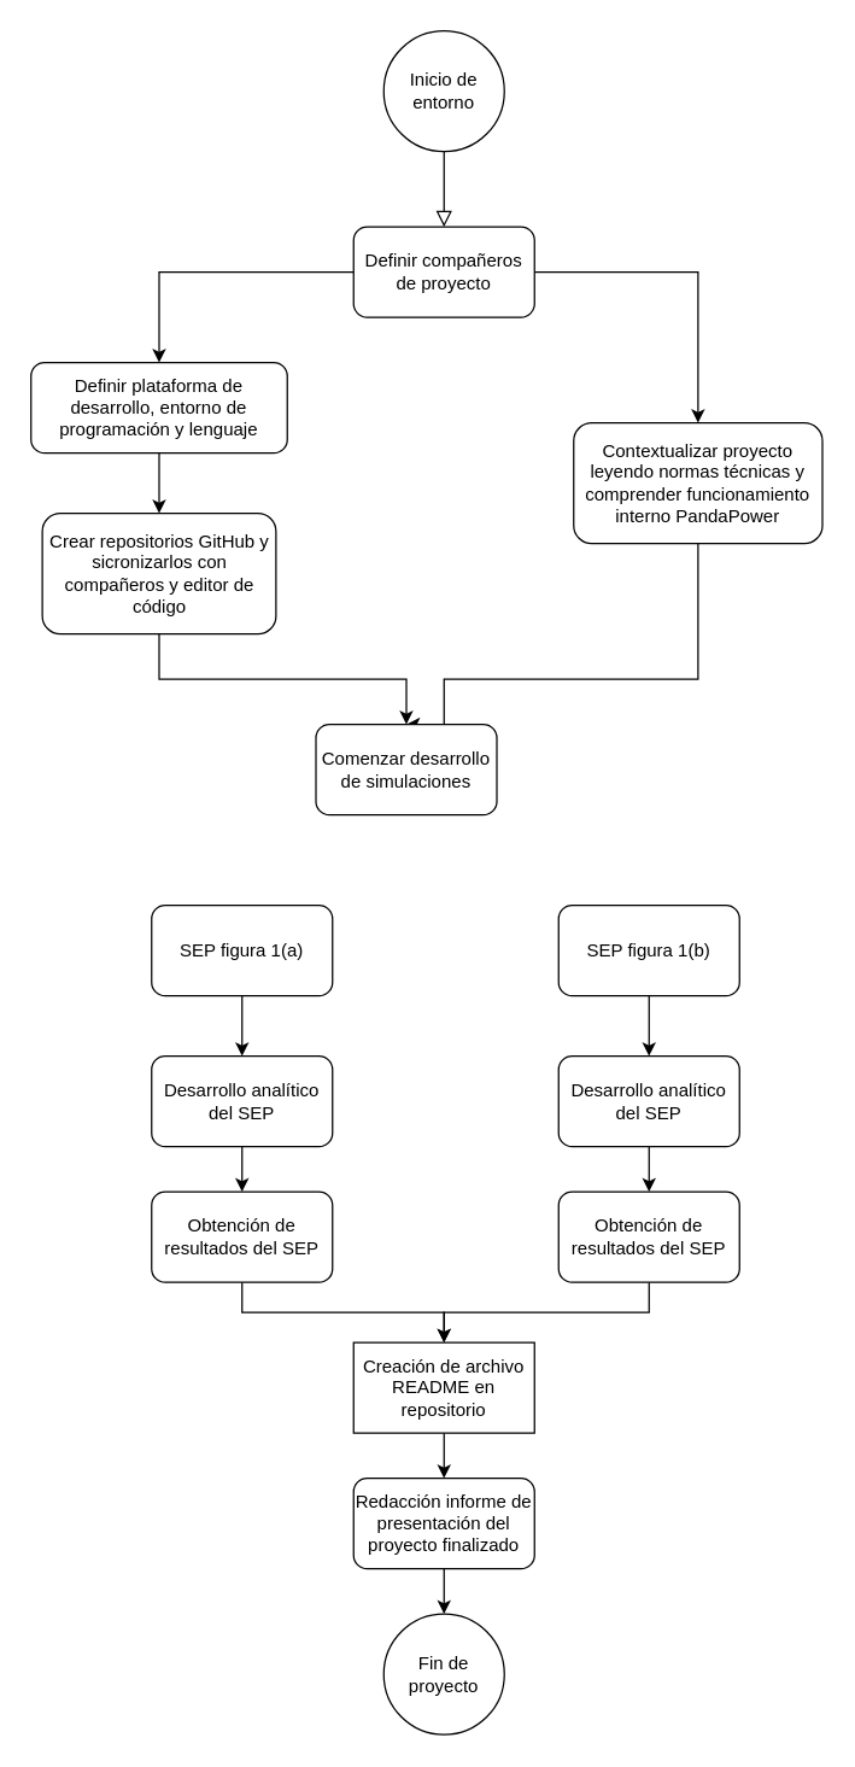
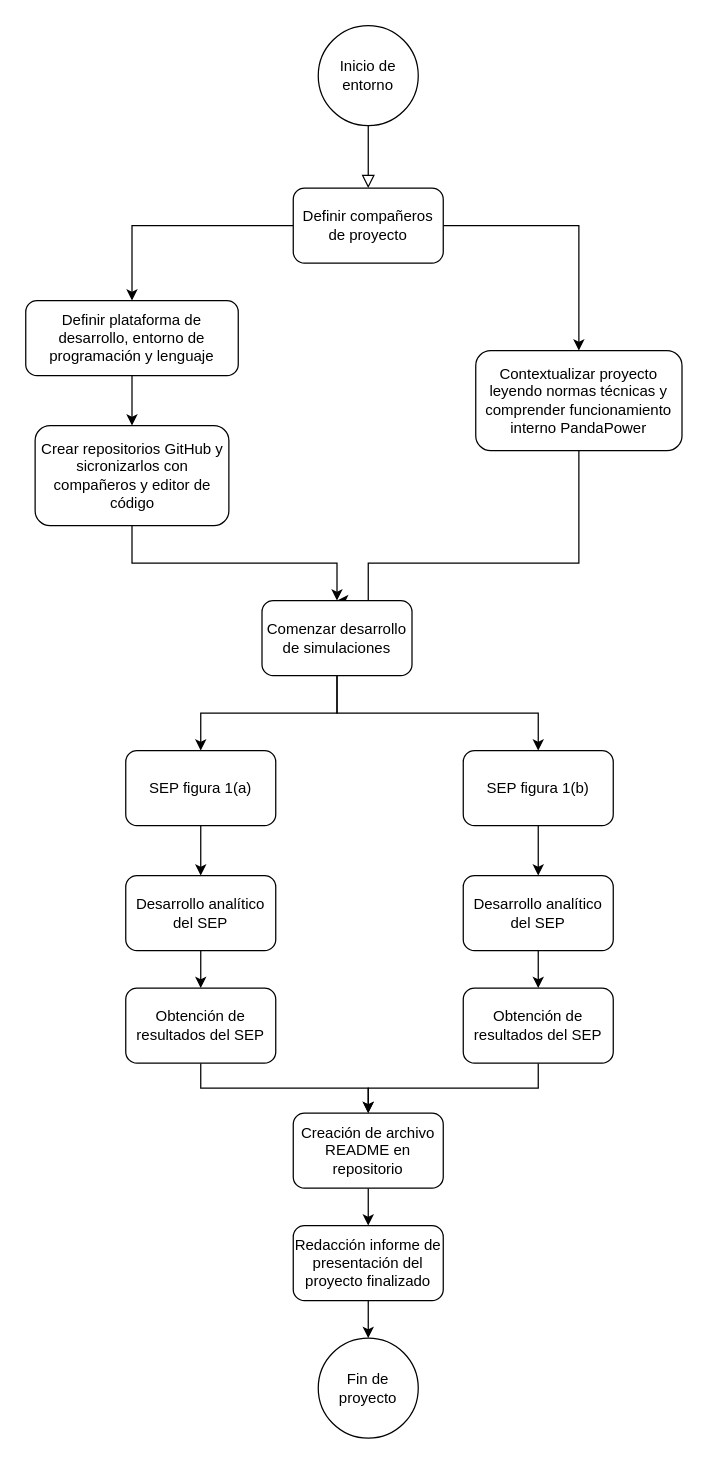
+ <mxCell id="13" style="edgeStyle=orthogonalEdgeStyle;rounded=0;orthogonalLoop=1;jettySize=auto;html=1;exitX=0.5;exitY=1;exitDx=0;exitDy=0;entryX=0.5;entryY=0;entryDx=0;entryDy=0;" edge="1" parent="1" source="15" target="17"><mxGeometry relative="1" as="geometry" /></mxCell>
+ <mxCell id="14" style="edgeStyle=orthogonalEdgeStyle;rounded=0;orthogonalLoop=1;jettySize=auto;html=1;exitX=0.5;exitY=1;exitDx=0;exitDy=0;entryX=0.5;entryY=0;entryDx=0;entryDy=0;" edge="1" parent="1" source="15" target="19"><mxGeometry relative="1" as="geometry" /></mxCell>
- <mxCell id="29" value="Creación de archivo README en repositorio" style="whiteSpace=wrap;html=1;rounded=0;" vertex="1" parent="1"><mxGeometry x="234" y="890" width="120" height="60" as="geometry" /></mxCell>
+ <mxCell id="29" value="Creación de archivo README en repositorio" style="rounded=1;whiteSpace=wrap;html=1;" vertex="1" parent="1"><mxGeometry x="234" y="890" width="120" height="60" as="geometry" /></mxCell>
